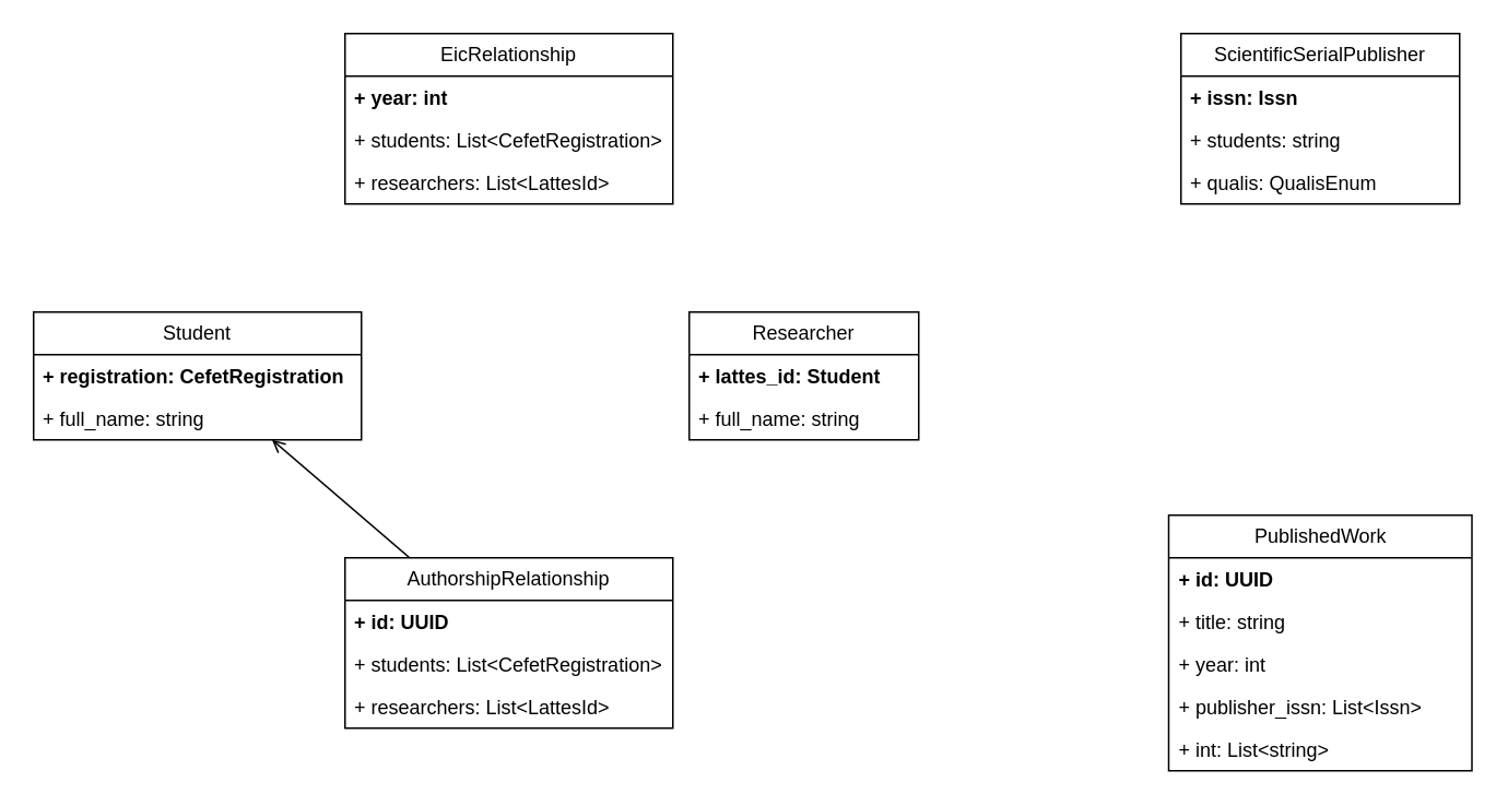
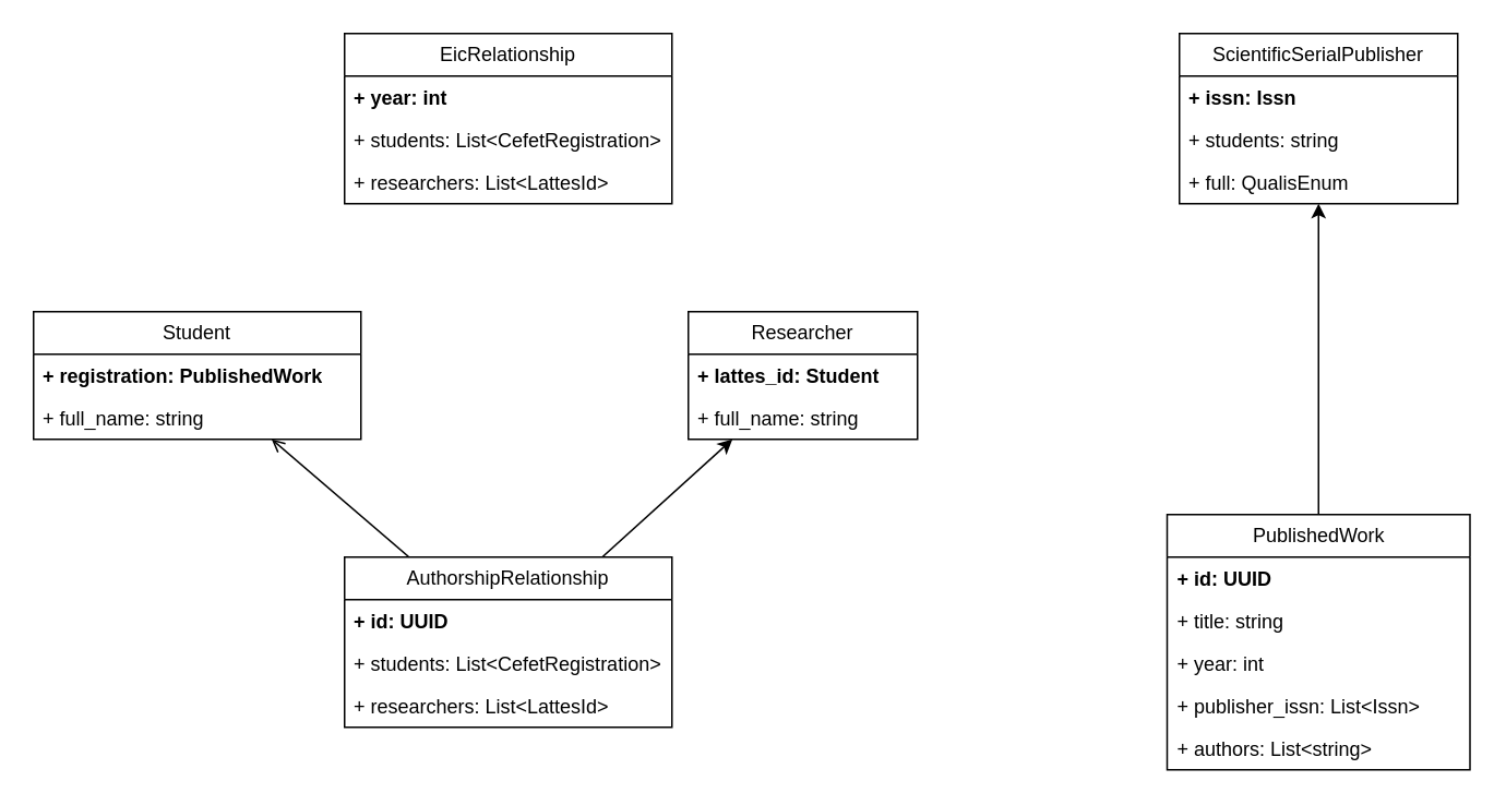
- <mxCell id="11" value="+ qualis: QualisEnum" style="text;strokeColor=none;fillColor=none;align=left;verticalAlign=top;spacingLeft=4;spacingRight=4;overflow=hidden;rotatable=0;points=[[0,0.5],[1,0.5]];portConstraint=eastwest;whiteSpace=wrap;html=1;" vertex="1" parent="8"><mxGeometry y="78" width="170" height="26" as="geometry" /></mxCell>
+ <mxCell id="11" value="+ full: QualisEnum" style="text;strokeColor=none;fillColor=none;align=left;verticalAlign=top;spacingLeft=4;spacingRight=4;overflow=hidden;rotatable=0;points=[[0,0.5],[1,0.5]];portConstraint=eastwest;whiteSpace=wrap;html=1;" vertex="1" parent="8"><mxGeometry y="78" width="170" height="26" as="geometry" /></mxCell>
+ <mxCell id="16" style="rounded=0;orthogonalLoop=1;jettySize=auto;html=1;exitX=0.5;exitY=0;exitDx=0;exitDy=0;" edge="1" parent="1" source="17" target="8"><mxGeometry relative="1" as="geometry" /></mxCell>
- <mxCell id="3" value="&lt;b&gt;+ registration: CefetRegistration&lt;/b&gt;" style="text;strokeColor=none;fillColor=none;align=left;verticalAlign=top;spacingLeft=4;spacingRight=4;overflow=hidden;rotatable=0;points=[[0,0.5],[1,0.5]];portConstraint=eastwest;whiteSpace=wrap;html=1;" vertex="1" parent="2"><mxGeometry y="26" width="200" height="26" as="geometry" /></mxCell>
+ <mxCell id="3" value="&lt;b&gt;+ registration: PublishedWork&lt;/b&gt;" style="text;strokeColor=none;fillColor=none;align=left;verticalAlign=top;spacingLeft=4;spacingRight=4;overflow=hidden;rotatable=0;points=[[0,0.5],[1,0.5]];portConstraint=eastwest;whiteSpace=wrap;html=1;" vertex="1" parent="2"><mxGeometry y="26" width="200" height="26" as="geometry" /></mxCell>
+ <mxCell id="24" style="rounded=0;orthogonalLoop=1;jettySize=auto;html=1;" edge="1" parent="1" source="25" target="5"><mxGeometry relative="1" as="geometry" /></mxCell>
- <mxCell id="22" value="+ int: List&amp;lt;string&amp;gt;" style="text;strokeColor=none;fillColor=none;align=left;verticalAlign=top;spacingLeft=4;spacingRight=4;overflow=hidden;rotatable=0;points=[[0,0.5],[1,0.5]];portConstraint=eastwest;whiteSpace=wrap;html=1;" vertex="1" parent="17"><mxGeometry y="130" width="185" height="26" as="geometry" /></mxCell>
+ <mxCell id="22" value="+ authors: List&amp;lt;string&amp;gt;" style="text;strokeColor=none;fillColor=none;align=left;verticalAlign=top;spacingLeft=4;spacingRight=4;overflow=hidden;rotatable=0;points=[[0,0.5],[1,0.5]];portConstraint=eastwest;whiteSpace=wrap;html=1;" vertex="1" parent="17"><mxGeometry y="130" width="185" height="26" as="geometry" /></mxCell>
